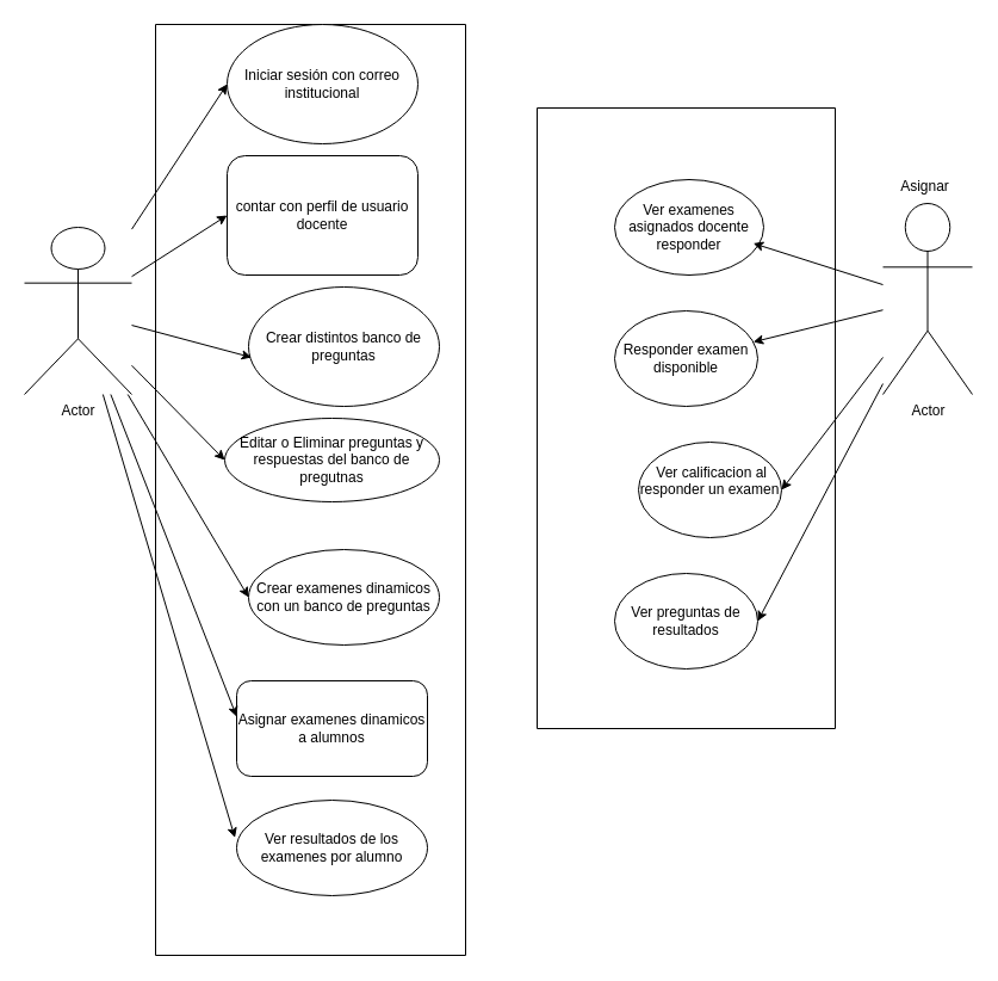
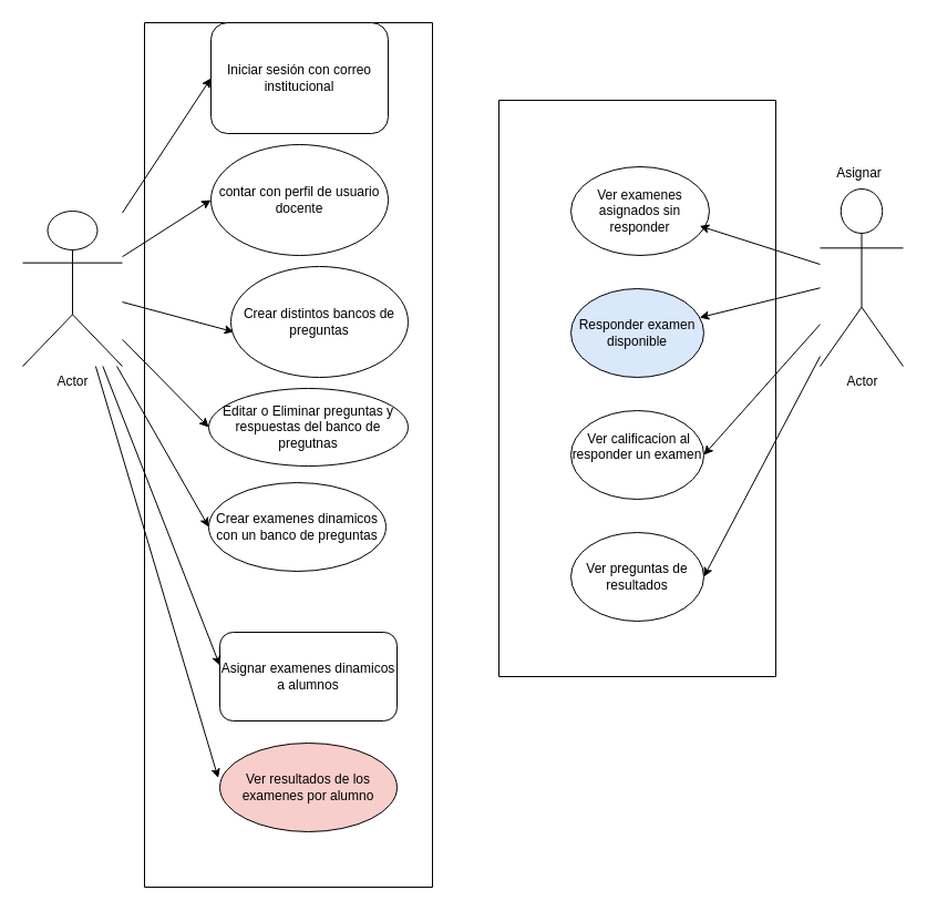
- <mxCell id="9" value="Iniciar sesión con correo institucional" style="ellipse;whiteSpace=wrap;html=1;" vertex="1" parent="2"><mxGeometry x="60" width="160" height="100" as="geometry" /></mxCell>
+ <mxCell id="9" value="Iniciar sesión con correo institucional" style="whiteSpace=wrap;html=1;rounded=1;" vertex="1" parent="2"><mxGeometry x="60" width="160" height="100" as="geometry" /></mxCell>
- <mxCell id="8" value="contar con perfil de usuario docente" style="whiteSpace=wrap;html=1;rounded=1;" parent="2" vertex="1"><mxGeometry x="60" y="110" width="160" height="100" as="geometry" /></mxCell>
+ <mxCell id="8" value="contar con perfil de usuario docente" style="ellipse;whiteSpace=wrap;html=1;" parent="2" vertex="1"><mxGeometry x="60" y="110" width="160" height="100" as="geometry" /></mxCell>
- <mxCell id="21" value="Ver examenes asignados docente responder" style="ellipse;whiteSpace=wrap;html=1;" vertex="1" parent="20"><mxGeometry x="65" y="60" width="125" height="80" as="geometry" /></mxCell>
+ <mxCell id="21" value="Ver examenes asignados sin responder" style="ellipse;whiteSpace=wrap;html=1;" vertex="1" parent="20"><mxGeometry x="65" y="60" width="125" height="80" as="geometry" /></mxCell>
- <mxCell id="3" value="Crear distintos banco de preguntas" style="ellipse;whiteSpace=wrap;html=1;" parent="2" vertex="1"><mxGeometry x="78" y="220" width="160" height="100" as="geometry" /></mxCell>
+ <mxCell id="3" value="Crear distintos bancos de preguntas" style="ellipse;whiteSpace=wrap;html=1;" parent="2" vertex="1"><mxGeometry x="78" y="220" width="160" height="100" as="geometry" /></mxCell>
- <mxCell id="22" value="&lt;div&gt;Responder examen disponible&lt;/div&gt;" style="ellipse;whiteSpace=wrap;html=1;" vertex="1" parent="20"><mxGeometry x="65" y="170" width="120" height="80" as="geometry" /></mxCell>
+ <mxCell id="22" value="&lt;div&gt;Responder examen disponible&lt;/div&gt;" style="ellipse;whiteSpace=wrap;html=1;fillColor=#dae8fc;" vertex="1" parent="20"><mxGeometry x="65" y="170" width="120" height="80" as="geometry" /></mxCell>
- <mxCell id="24" value="&#10;&lt;div&gt;&lt;/div&gt;&amp;nbsp;Ver calificacion al responder un examen&#10;&#10;" style="ellipse;whiteSpace=wrap;html=1;" vertex="1" parent="20"><mxGeometry x="85" y="280" width="120" height="80" as="geometry" /></mxCell>
+ <mxCell id="24" value="&#10;&lt;div&gt;&lt;/div&gt;&amp;nbsp;Ver calificacion al responder un examen&#10;&#10;" style="ellipse;whiteSpace=wrap;html=1;" vertex="1" parent="20"><mxGeometry x="65" y="280" width="120" height="80" as="geometry" /></mxCell>
- <mxCell id="4" value="Crear examenes dinamicos con un banco de preguntas" style="ellipse;whiteSpace=wrap;html=1;" parent="2" vertex="1"><mxGeometry x="78" y="440" width="160" height="80" as="geometry" /></mxCell>
+ <mxCell id="4" value="Crear examenes dinamicos con un banco de preguntas" style="ellipse;whiteSpace=wrap;html=1;" parent="2" vertex="1"><mxGeometry x="58" y="415" width="160" height="80" as="geometry" /></mxCell>
- <mxCell id="6" value="Ver resultados de los examenes por alumno" style="ellipse;whiteSpace=wrap;html=1;" parent="2" vertex="1"><mxGeometry x="68" y="650" width="160" height="80" as="geometry" /></mxCell>
+ <mxCell id="6" value="Ver resultados de los examenes por alumno" style="ellipse;whiteSpace=wrap;html=1;fillColor=#f8cecc;" parent="2" vertex="1"><mxGeometry x="68" y="650" width="160" height="80" as="geometry" /></mxCell>
